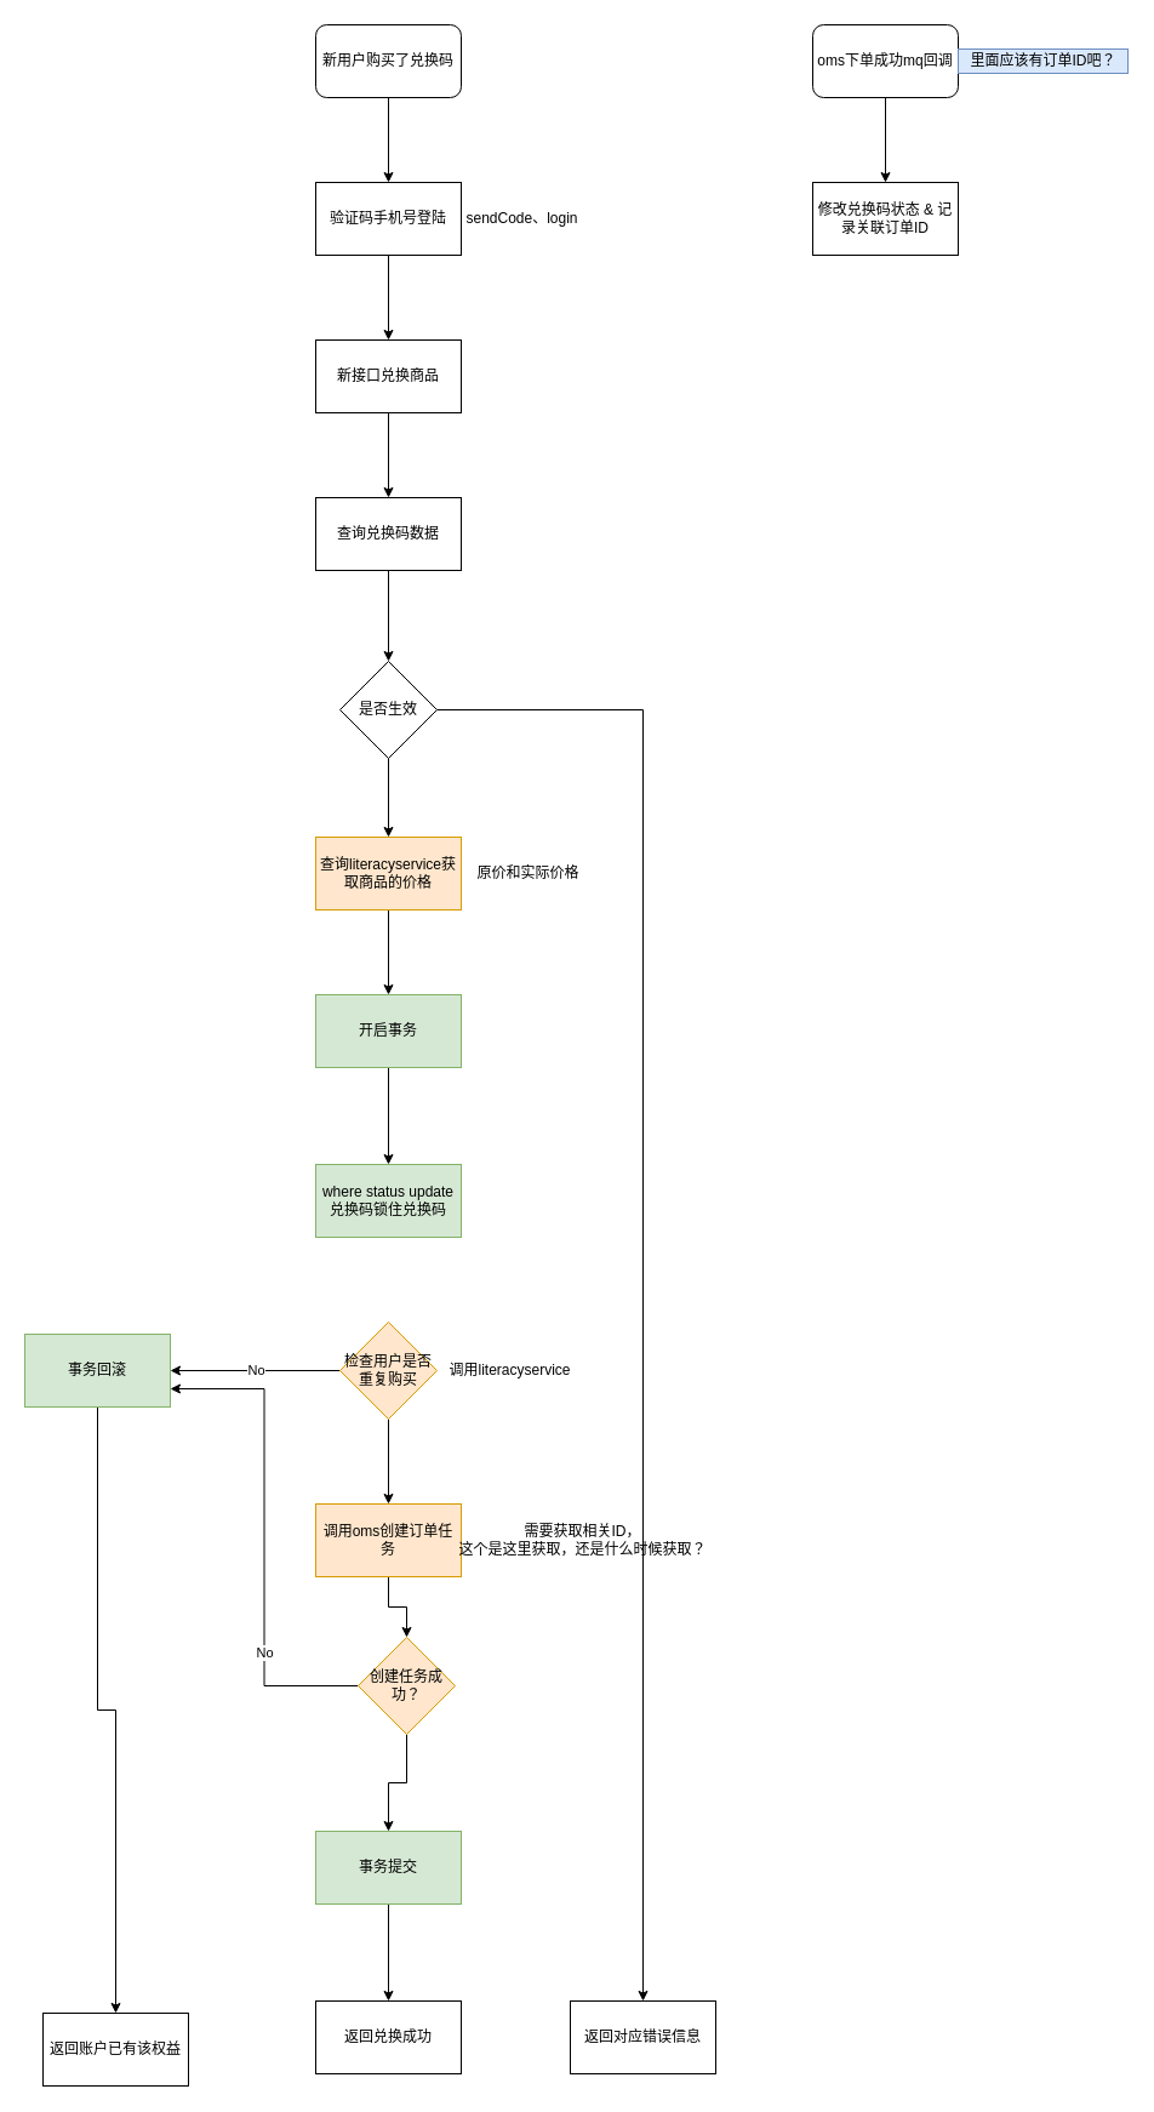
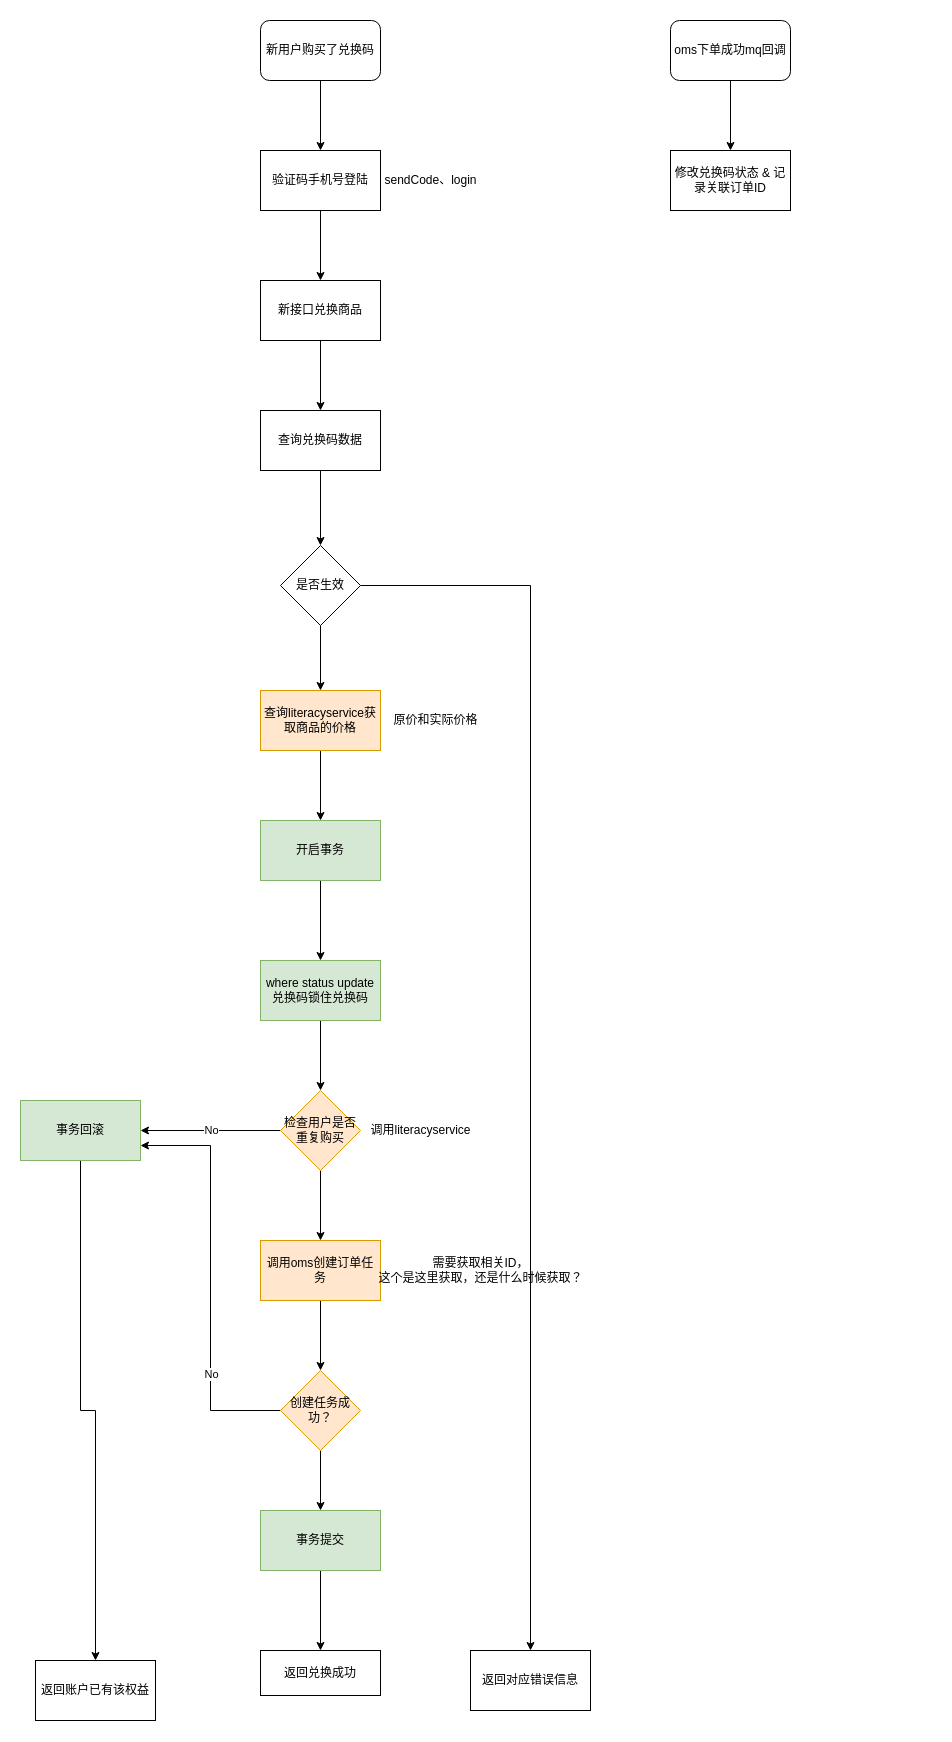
- <mxCell id="43" value="里面应该有订单ID吧？" style="text;html=1;align=center;verticalAlign=middle;resizable=0;points=[];autosize=1;strokeColor=#6c8ebf;fillColor=#dae8fc;" vertex="1" parent="1"><mxGeometry x="790" y="40" width="140" height="20" as="geometry" /></mxCell>
+ <mxCell id="16" style="edgeStyle=orthogonalEdgeStyle;rounded=0;orthogonalLoop=1;jettySize=auto;html=1;entryX=0.5;entryY=0;entryDx=0;entryDy=0;" edge="1" parent="1" source="17" target="21"><mxGeometry relative="1" as="geometry" /></mxCell>
- <mxCell id="30" value="创建任务成功？" style="rhombus;whiteSpace=wrap;html=1;fillColor=#ffe6cc;strokeColor=#d79b00;" vertex="1" parent="1"><mxGeometry x="295" y="1350" width="80" height="80" as="geometry" /></mxCell>
+ <mxCell id="30" value="创建任务成功？" style="rhombus;whiteSpace=wrap;html=1;fillColor=#ffe6cc;strokeColor=#d79b00;" vertex="1" parent="1"><mxGeometry x="280" y="1370" width="80" height="80" as="geometry" /></mxCell>
- <mxCell id="37" value="返回兑换成功" style="rounded=0;whiteSpace=wrap;html=1;" vertex="1" parent="1"><mxGeometry x="260" y="1650" width="120" height="60" as="geometry" /></mxCell>
+ <mxCell id="37" value="返回兑换成功" style="rounded=0;whiteSpace=wrap;html=1;" vertex="1" parent="1"><mxGeometry x="260" y="1650" width="120" height="45" as="geometry" /></mxCell>
